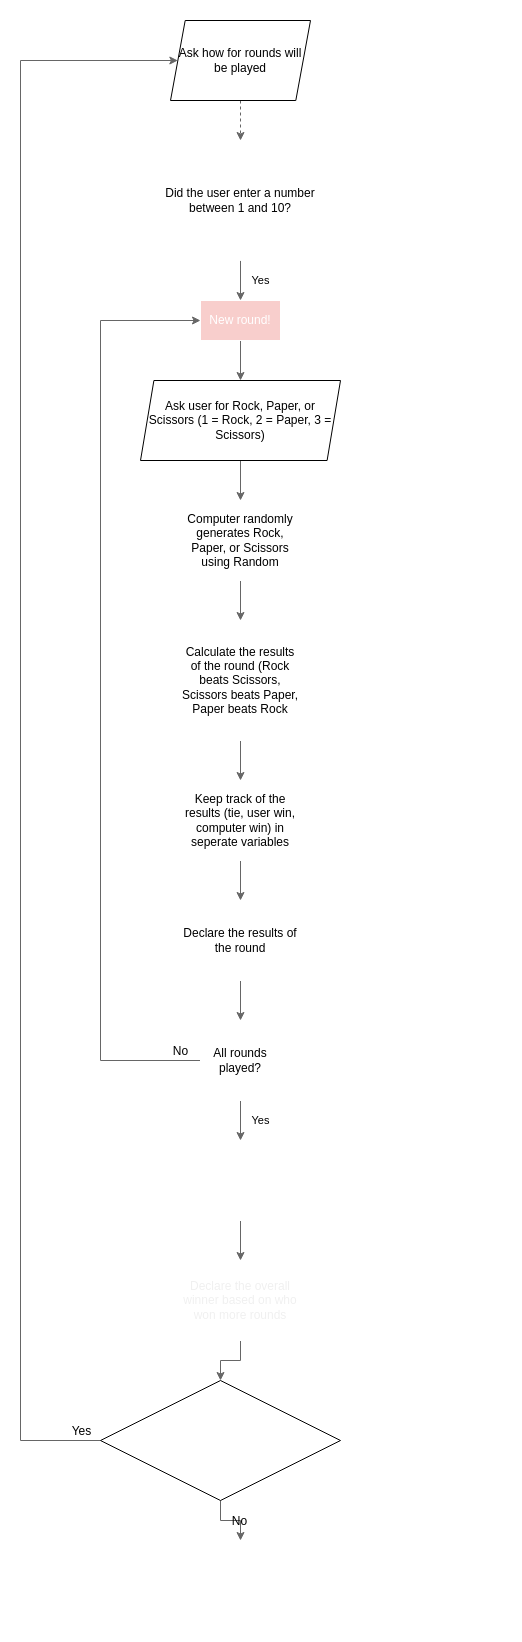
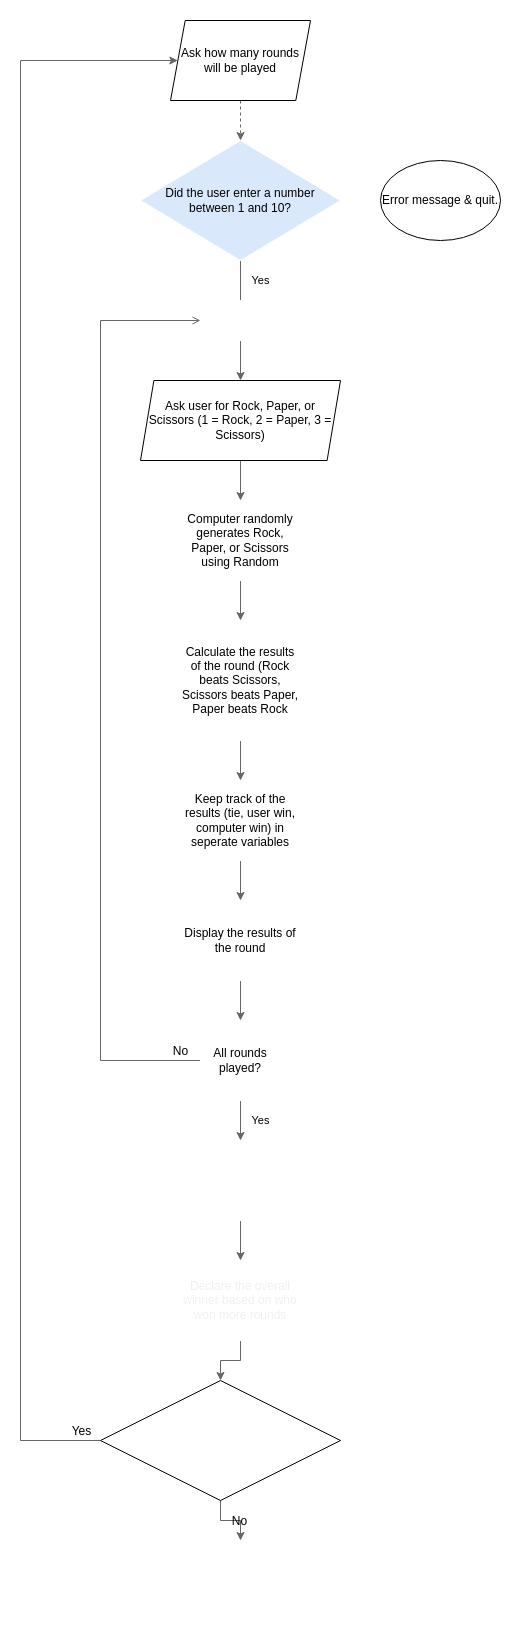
- <mxCell id="3" value="&lt;font style=&quot;font-size: 12px&quot;&gt;Ask how for rounds will be played&lt;/font&gt;" style="shape=parallelogram;perimeter=parallelogramPerimeter;whiteSpace=wrap;html=1;size=0.105;" vertex="1" parent="1"><mxGeometry x="170" width="140" height="80" as="geometry" y="20" /></mxCell>
+ <mxCell id="3" value="&lt;font style=&quot;font-size: 12px&quot;&gt;Ask how many rounds will be played&lt;/font&gt;" style="shape=parallelogram;perimeter=parallelogramPerimeter;whiteSpace=wrap;html=1;size=0.105;" vertex="1" parent="1"><mxGeometry x="170" width="140" height="80" as="geometry" y="20" /></mxCell>
- <mxCell id="10" value="&lt;span style=&quot;white-space: normal&quot;&gt;Did the user enter a number between 1 and 10?&lt;/span&gt;" style="rhombus;whiteSpace=wrap;html=1;labelBackgroundColor=none;strokeColor=#FFFFFF;" vertex="1" parent="1"><mxGeometry x="140" y="140" width="200" height="120" as="geometry" /></mxCell>
+ <mxCell id="10" value="&lt;span style=&quot;white-space: normal&quot;&gt;Did the user enter a number between 1 and 10?&lt;/span&gt;" style="rhombus;whiteSpace=wrap;html=1;labelBackgroundColor=none;strokeColor=#FFFFFF;fillColor=#dae8fc;" vertex="1" parent="1"><mxGeometry x="140" y="140" width="200" height="120" as="geometry" /></mxCell>
+ <mxCell id="5" value="Error message &amp;amp; quit." style="ellipse;whiteSpace=wrap;html=1;" vertex="1" parent="1"><mxGeometry x="380" y="160" width="120" height="80" as="geometry" /></mxCell>
- <mxCell id="4" value="Yes" style="edgeStyle=orthogonalEdgeStyle;rounded=0;orthogonalLoop=1;jettySize=auto;html=1;exitX=0.5;exitY=1;exitDx=0;exitDy=0;entryX=0.5;entryY=0;entryDx=0;entryDy=0;fillColor=#f5f5f5;strokeColor=#666666;labelBackgroundColor=none;fontColor=#000000;" edge="1" parent="1" source="10" target="22"><mxGeometry y="20" relative="1" as="geometry"><mxPoint x="240" y="260" as="sourcePoint" /><mxPoint x="200" y="280" as="targetPoint" /><mxPoint as="offset" /></mxGeometry></mxCell>
+ <mxCell id="4" value="Yes" style="edgeStyle=orthogonalEdgeStyle;rounded=0;orthogonalLoop=1;jettySize=auto;html=1;exitX=0.5;exitY=1;exitDx=0;exitDy=0;entryX=0.5;entryY=0;entryDx=0;entryDy=0;fillColor=#f5f5f5;strokeColor=#666666;labelBackgroundColor=none;fontColor=#000000;endArrow=none;" edge="1" parent="1" source="10" target="22"><mxGeometry y="20" relative="1" as="geometry"><mxPoint x="240" y="260" as="sourcePoint" /><mxPoint x="200" y="280" as="targetPoint" /><mxPoint as="offset" /></mxGeometry></mxCell>
- <mxCell id="17" style="edgeStyle=orthogonalEdgeStyle;rounded=0;orthogonalLoop=1;jettySize=auto;html=1;exitX=0;exitY=0.5;exitDx=0;exitDy=0;entryX=0;entryY=0.5;entryDx=0;entryDy=0;fillColor=#f5f5f5;strokeColor=#666666;" edge="1" parent="1" source="20" target="22"><mxGeometry relative="1" as="geometry"><mxPoint x="100" y="460" as="targetPoint" /><Array as="points"><mxPoint x="100" y="1060" /><mxPoint x="100" y="320" /></Array></mxGeometry></mxCell>
+ <mxCell id="17" style="edgeStyle=orthogonalEdgeStyle;rounded=0;orthogonalLoop=1;jettySize=auto;html=1;exitX=0;exitY=0.5;exitDx=0;exitDy=0;entryX=0;entryY=0.5;entryDx=0;entryDy=0;fillColor=#f5f5f5;strokeColor=#666666;endArrow=open;" edge="1" parent="1" source="20" target="22"><mxGeometry relative="1" as="geometry"><mxPoint x="100" y="460" as="targetPoint" /><Array as="points"><mxPoint x="100" y="1060" /><mxPoint x="100" y="320" /></Array></mxGeometry></mxCell>
- <mxCell id="22" value="&lt;font color=&quot;#ffffff&quot;&gt;New round!&lt;/font&gt;" style="rounded=0;whiteSpace=wrap;html=1;labelBackgroundColor=none;strokeColor=#FFFFFF;fontColor=#000000;fillColor=#f8cecc;" vertex="1" parent="1"><mxGeometry x="200" y="300" width="80" height="40" as="geometry" /></mxCell>
+ <mxCell id="22" value="&lt;font color=&quot;#ffffff&quot;&gt;New round!&lt;/font&gt;" style="rounded=0;whiteSpace=wrap;html=1;labelBackgroundColor=none;strokeColor=#FFFFFF;fontColor=#000000;" vertex="1" parent="1"><mxGeometry x="200" y="300" width="80" height="40" as="geometry" /></mxCell>
- <mxCell id="16" value="Declare the results of the round" style="rounded=0;whiteSpace=wrap;html=1;labelBackgroundColor=none;strokeColor=#FFFFFF;" vertex="1" parent="1"><mxGeometry x="180" y="900" width="120" height="80" as="geometry" /></mxCell>
+ <mxCell id="16" value="Display the results of the round" style="rounded=0;whiteSpace=wrap;html=1;labelBackgroundColor=none;strokeColor=#FFFFFF;" vertex="1" parent="1"><mxGeometry x="180" y="900" width="120" height="80" as="geometry" /></mxCell>
